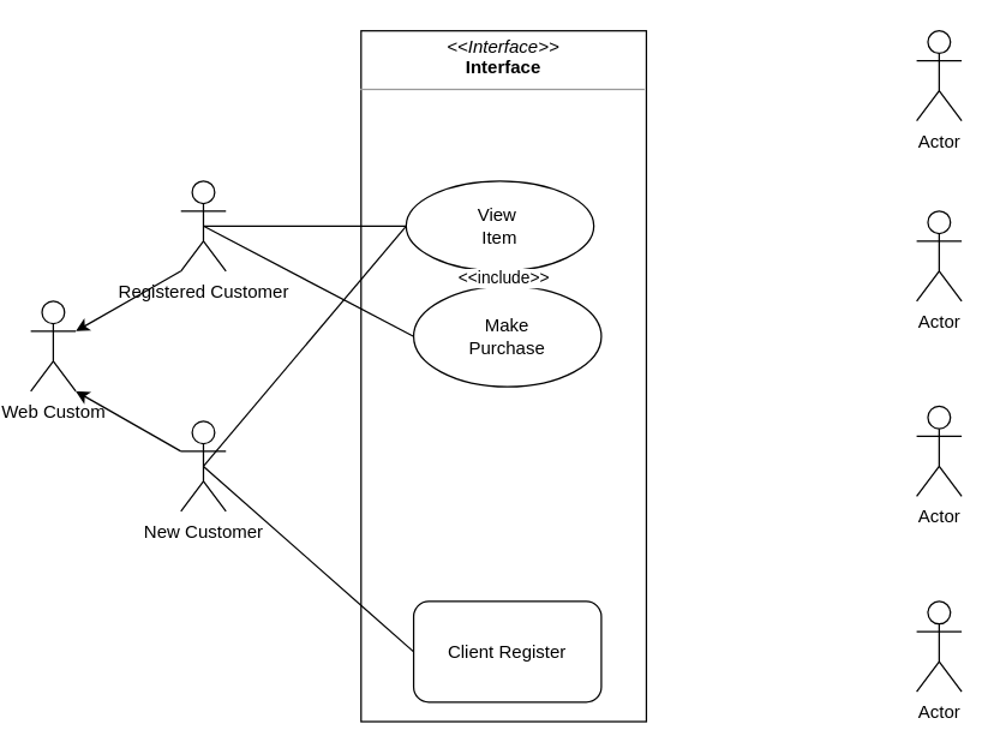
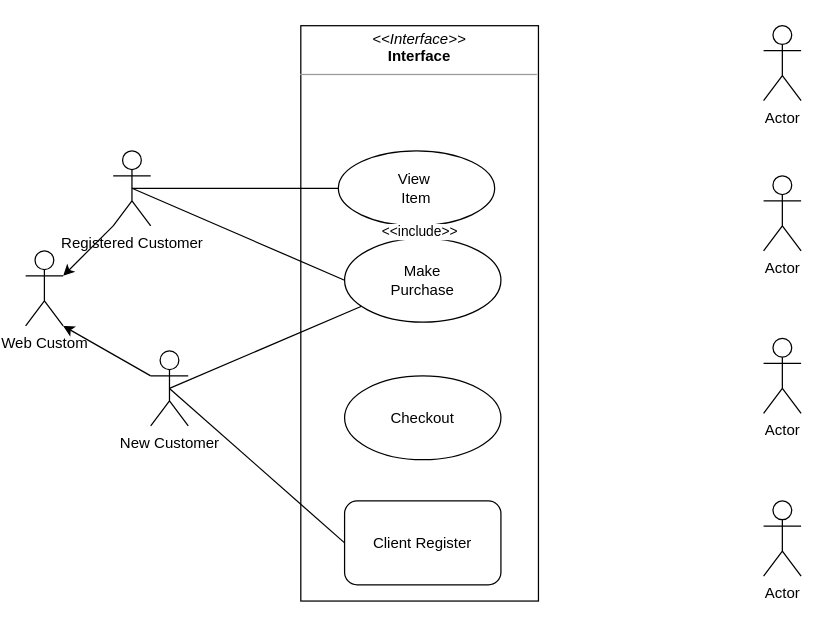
- <mxCell id="2" value="Registered Customer" style="shape=umlActor;verticalLabelPosition=bottom;verticalAlign=top;html=1;outlineConnect=0;" vertex="1" parent="1"><mxGeometry x="120" y="120" width="30" height="60" as="geometry" /></mxCell>
+ <mxCell id="2" value="Registered Customer" style="shape=umlActor;verticalLabelPosition=bottom;verticalAlign=top;html=1;outlineConnect=0;" vertex="1" parent="1"><mxGeometry x="90" y="120" width="30" height="60" as="geometry" /></mxCell>
- <mxCell id="13" value="" style="endArrow=none;html=1;rounded=0;exitX=0.5;exitY=0.5;exitDx=0;exitDy=0;exitPerimeter=0;entryX=0;entryY=0.5;entryDx=0;entryDy=0;" edge="1" parent="1" source="4" target="8"><mxGeometry width="50" height="50" relative="1" as="geometry"><mxPoint x="220" y="360" as="sourcePoint" /><mxPoint x="270" y="310" as="targetPoint" /></mxGeometry></mxCell>
+ <mxCell id="13" value="" style="endArrow=none;html=1;rounded=0;exitX=0.5;exitY=0.5;exitDx=0;exitDy=0;exitPerimeter=0;" edge="1" parent="1" source="4" target="9"><mxGeometry width="50" height="50" relative="1" as="geometry"><mxPoint x="220" y="360" as="sourcePoint" /><mxPoint x="270" y="310" as="targetPoint" /></mxGeometry></mxCell>
+ <mxCell id="10" value="Checkout" style="ellipse;whiteSpace=wrap;html=1;" vertex="1" parent="1"><mxGeometry x="275" y="300" width="125" height="67" as="geometry" /></mxCell>
